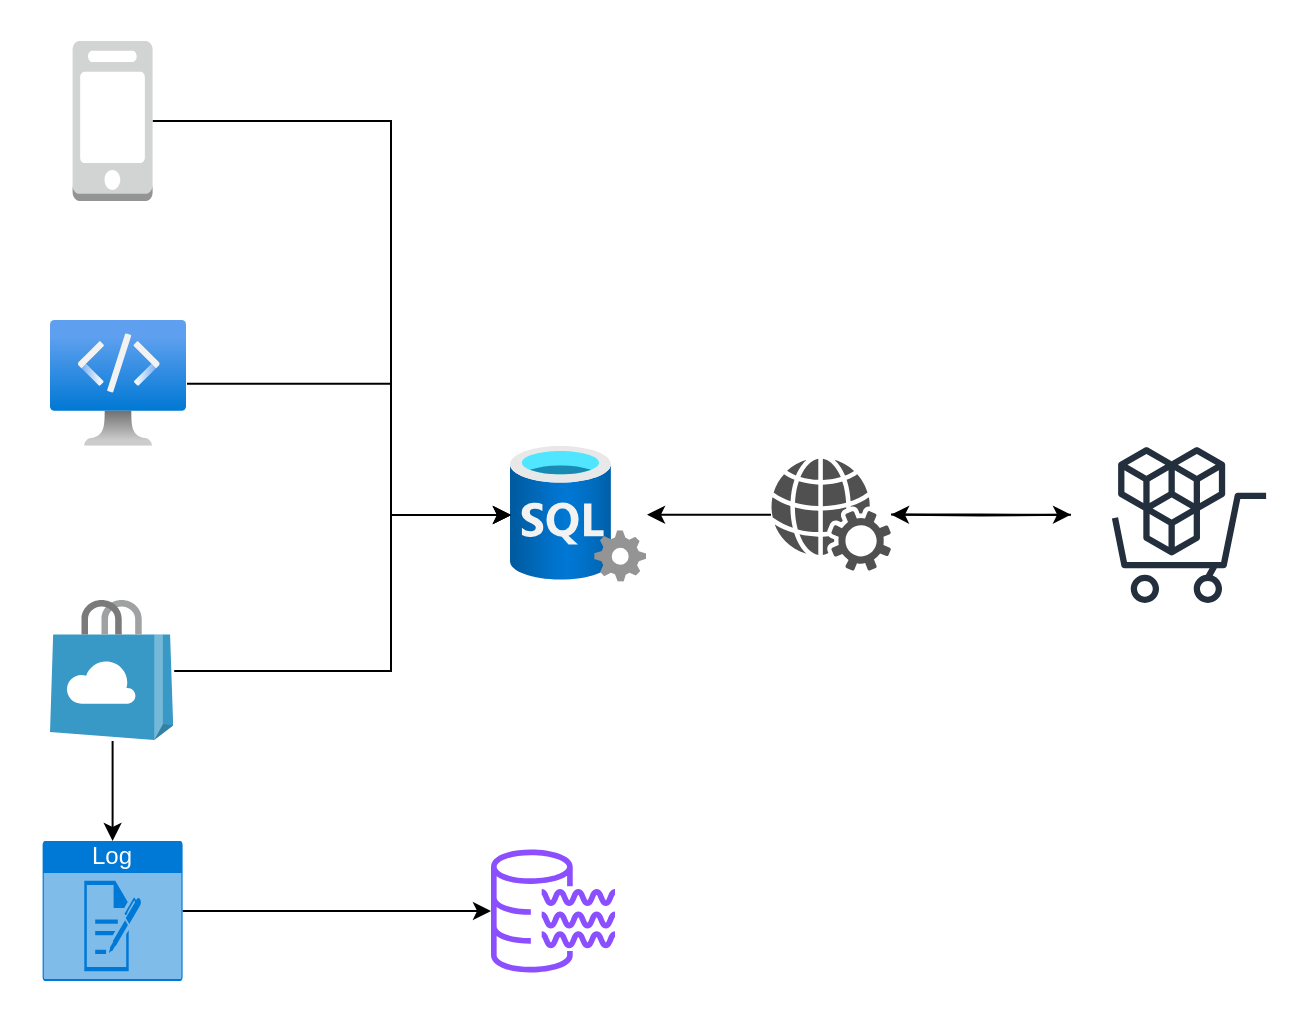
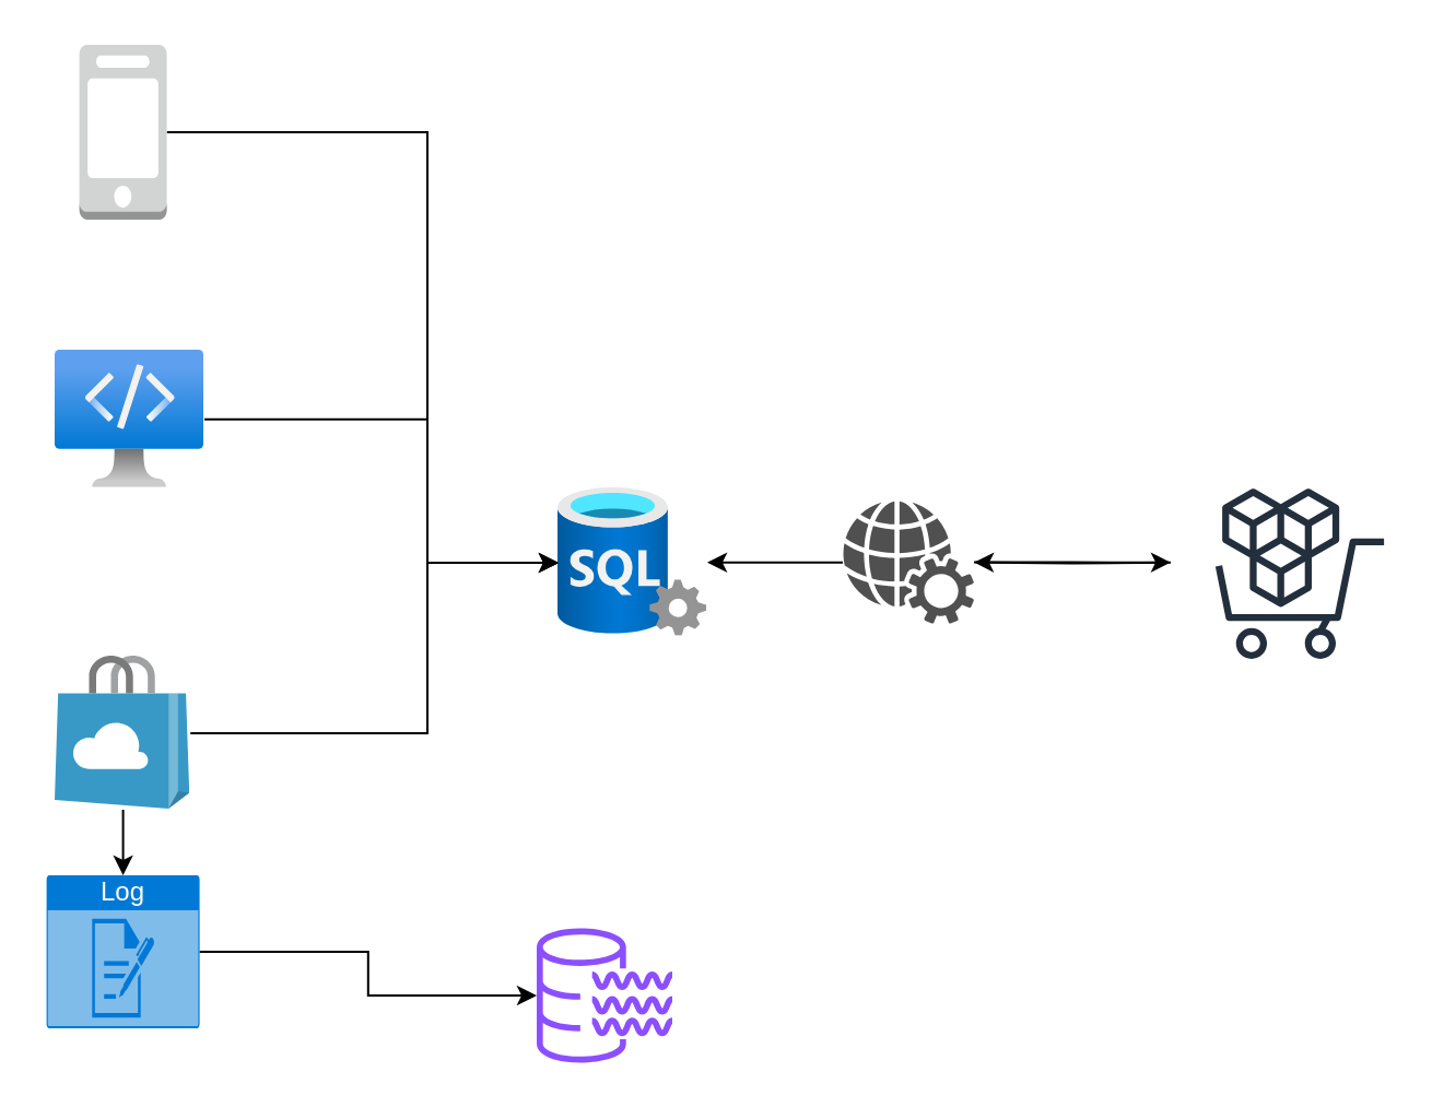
- <mxCell id="16" value="Log" style="html=1;whiteSpace=wrap;strokeColor=none;fillColor=#0079D6;labelPosition=center;verticalLabelPosition=middle;verticalAlign=top;align=center;fontSize=12;outlineConnect=0;spacingTop=-6;fontColor=#FFFFFF;sketch=0;shape=mxgraph.sitemap.log;" vertex="1" parent="1"><mxGeometry x="20.8" y="420" width="70" height="70" as="geometry" /></mxCell>
+ <mxCell id="16" value="Log" style="html=1;whiteSpace=wrap;strokeColor=none;fillColor=#0079D6;labelPosition=center;verticalLabelPosition=middle;verticalAlign=top;align=center;fontSize=12;outlineConnect=0;spacingTop=-6;fontColor=#FFFFFF;sketch=0;shape=mxgraph.sitemap.log;" vertex="1" parent="1"><mxGeometry x="20.8" y="400" width="70" height="70" as="geometry" /></mxCell>
